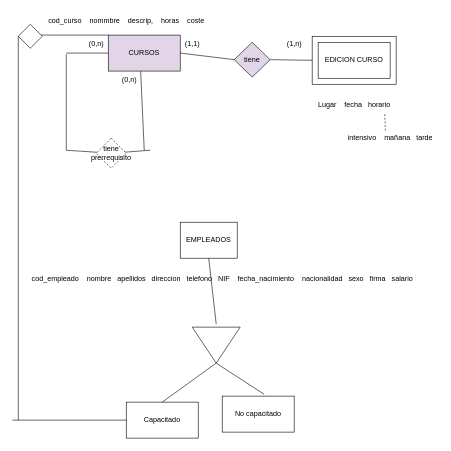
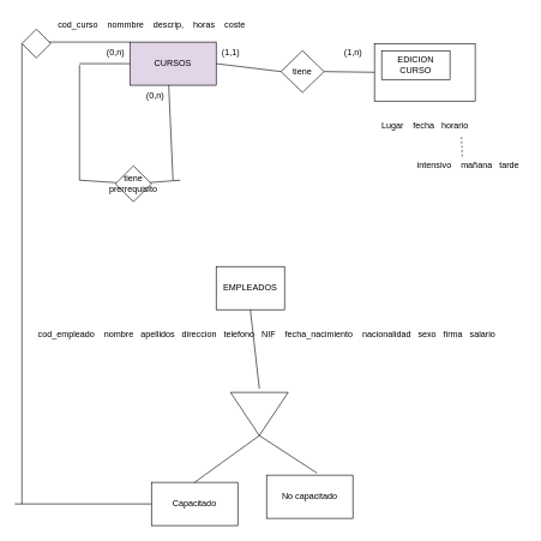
- <mxCell id="19" value="tiene" style="rhombus;whiteSpace=wrap;html=1;fillColor=#e1d5e7;" vertex="1" parent="1"><mxGeometry x="390" y="70" width="60" height="58" as="geometry" /></mxCell>
+ <mxCell id="19" value="tiene" style="rhombus;whiteSpace=wrap;html=1;" vertex="1" parent="1"><mxGeometry x="390" y="70" width="60" height="58" as="geometry" /></mxCell>
- <mxCell id="4" value="EDICION CURSO" style="whiteSpace=wrap;html=1;" vertex="1" parent="1"><mxGeometry x="530" y="70" width="120" height="60" as="geometry" /></mxCell>
+ <mxCell id="4" value="EDICION CURSO" style="whiteSpace=wrap;html=1;" vertex="1" parent="1"><mxGeometry x="530" y="70" width="95" height="40" as="geometry" /></mxCell>
- <mxCell id="10" value="tiene&lt;div&gt;prerrequisito&lt;/div&gt;" style="rhombus;whiteSpace=wrap;html=1;dashed=1;" vertex="1" parent="1"><mxGeometry x="160" y="230" width="50" height="50" as="geometry" /></mxCell>
+ <mxCell id="10" value="tiene&lt;div&gt;prerrequisito&lt;/div&gt;" style="rhombus;whiteSpace=wrap;html=1;" vertex="1" parent="1"><mxGeometry x="160" y="230" width="50" height="50" as="geometry" /></mxCell>
